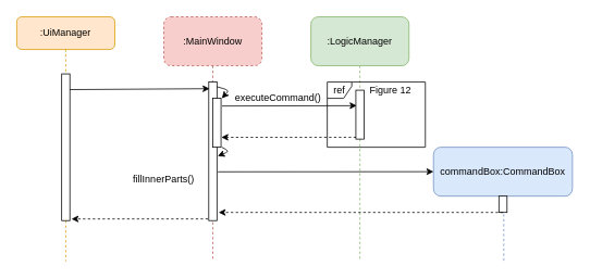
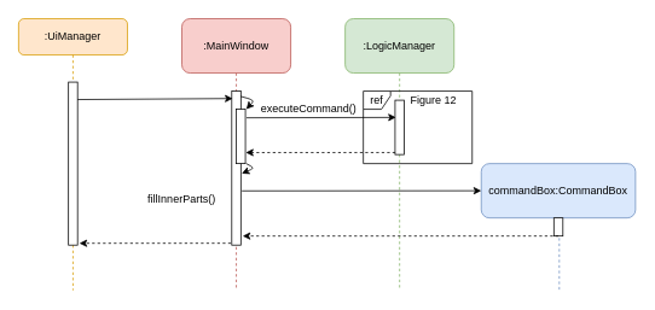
- <mxCell id="4" value=":MainWindow" style="rounded=1;whiteSpace=wrap;html=1;fillColor=#f8cecc;strokeColor=#b85450;dashed=1;" vertex="1" parent="1"><mxGeometry x="200" y="20" width="120" height="60" as="geometry" /></mxCell>
+ <mxCell id="4" value=":MainWindow" style="rounded=1;whiteSpace=wrap;html=1;fillColor=#f8cecc;strokeColor=#b85450;" vertex="1" parent="1"><mxGeometry x="200" y="20" width="120" height="60" as="geometry" /></mxCell>
